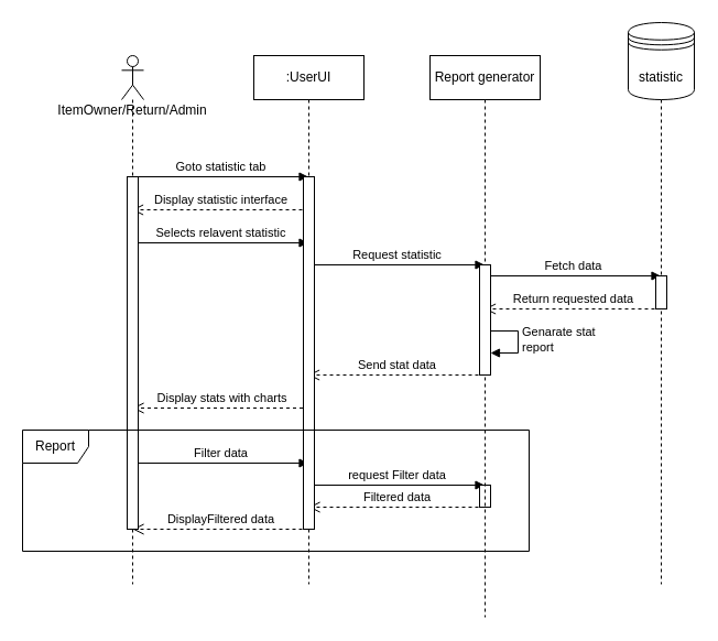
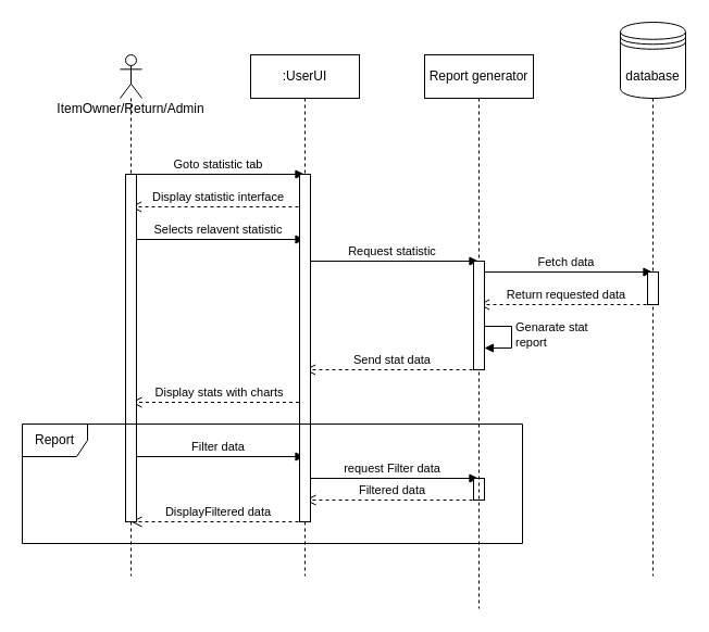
- <mxCell id="11" value="statistic" style="shape=umlLifeline;participant=datastore;perimeter=lifelinePerimeter;whiteSpace=wrap;html=1;container=1;collapsible=0;recursiveResize=0;verticalAlign=top;spacingTop=36;outlineConnect=0;size=70;" vertex="1" parent="1"><mxGeometry x="570" y="20" width="60" height="510" as="geometry" /></mxCell>
+ <mxCell id="11" value="database" style="shape=umlLifeline;participant=datastore;perimeter=lifelinePerimeter;whiteSpace=wrap;html=1;container=1;collapsible=0;recursiveResize=0;verticalAlign=top;spacingTop=36;outlineConnect=0;size=70;" vertex="1" parent="1"><mxGeometry x="570" y="20" width="60" height="510" as="geometry" /></mxCell>
